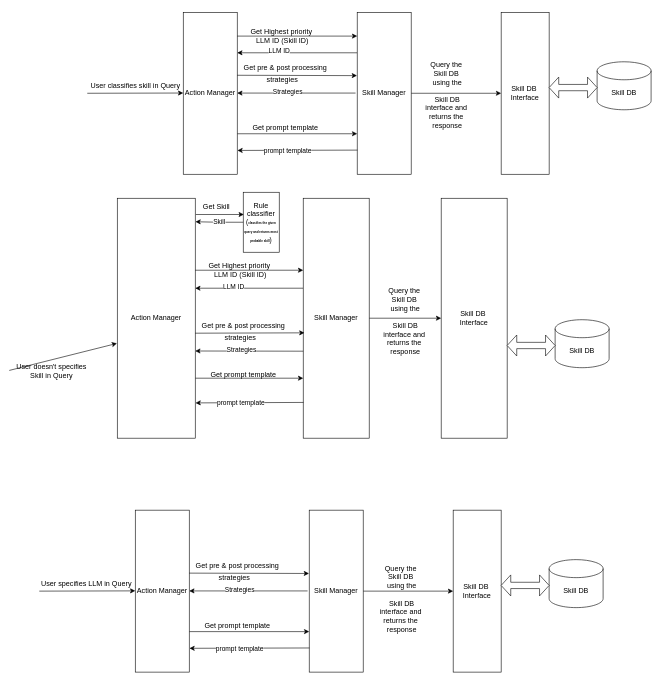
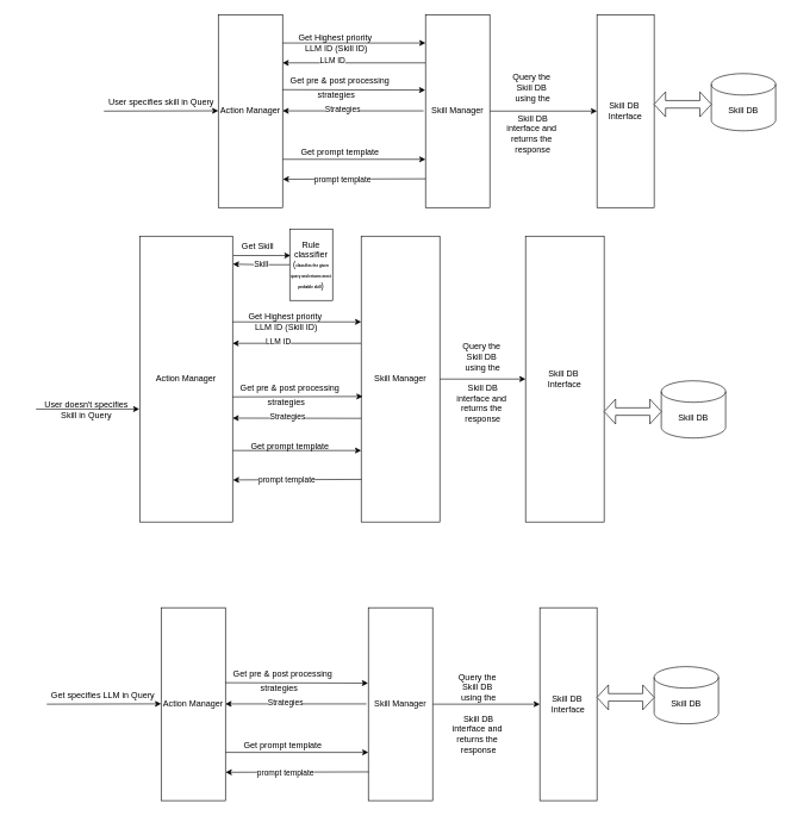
- <mxCell id="23" value="&amp;nbsp; &amp;nbsp; &amp;nbsp; &amp;nbsp; &amp;nbsp; &amp;nbsp; &amp;nbsp; &amp;nbsp; &amp;nbsp; User classifies skill in Query" style="text;html=1;align=center;verticalAlign=middle;resizable=0;points=[];autosize=1;strokeColor=none;fillColor=none;" vertex="1" parent="1"><mxGeometry x="80" y="128" width="230" height="30" as="geometry" /></mxCell>
+ <mxCell id="23" value="&amp;nbsp; &amp;nbsp; &amp;nbsp; &amp;nbsp; &amp;nbsp; &amp;nbsp; &amp;nbsp; &amp;nbsp; &amp;nbsp; User specifies skill in Query" style="text;html=1;align=center;verticalAlign=middle;resizable=0;points=[];autosize=1;strokeColor=none;fillColor=none;" vertex="1" parent="1"><mxGeometry x="80" y="128" width="230" height="30" as="geometry" /></mxCell>
- <mxCell id="45" value="&amp;nbsp;User doesn't specifies&amp;nbsp;&lt;div&gt;Skill in Query&lt;/div&gt;" style="text;html=1;align=center;verticalAlign=middle;resizable=0;points=[];autosize=1;strokeColor=none;fillColor=none;" vertex="1" parent="1"><mxGeometry x="10" y="597.5" width="150" height="40" as="geometry" /></mxCell>
+ <mxCell id="45" value="&amp;nbsp;User doesn't specifies&amp;nbsp;&lt;div&gt;Skill in Query&lt;/div&gt;" style="text;html=1;align=center;verticalAlign=middle;resizable=0;points=[];autosize=1;strokeColor=none;fillColor=none;" vertex="1" parent="1"><mxGeometry x="45" y="552.5" width="150" height="40" as="geometry" /></mxCell>
- <mxCell id="68" value="&amp;nbsp; &amp;nbsp; &amp;nbsp; &amp;nbsp; &amp;nbsp; &amp;nbsp;User specifies LLM in Query" style="text;html=1;align=center;verticalAlign=middle;resizable=0;points=[];autosize=1;strokeColor=none;fillColor=none;" vertex="1" parent="1"><mxGeometry x="20" y="958" width="210" height="30" as="geometry" /></mxCell>
+ <mxCell id="68" value="&amp;nbsp; &amp;nbsp; &amp;nbsp; &amp;nbsp; &amp;nbsp; &amp;nbsp;Get specifies LLM in Query" style="text;html=1;align=center;verticalAlign=middle;resizable=0;points=[];autosize=1;strokeColor=none;fillColor=none;" vertex="1" parent="1"><mxGeometry x="20" y="958" width="210" height="30" as="geometry" /></mxCell>
